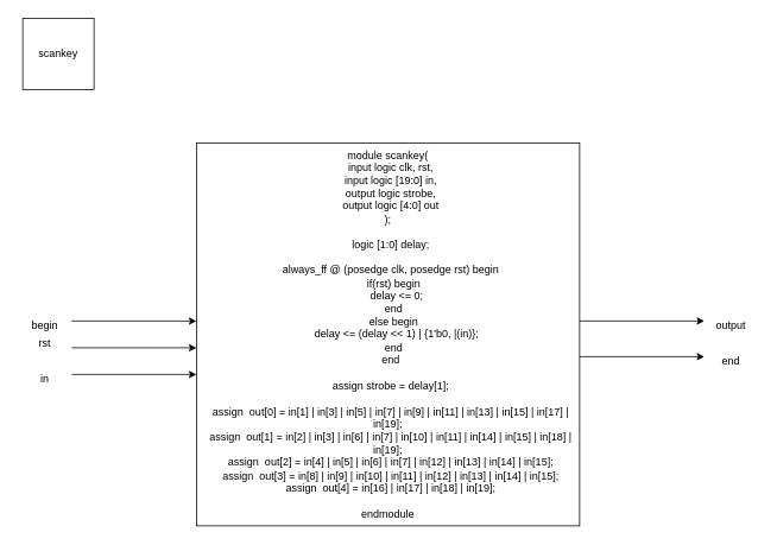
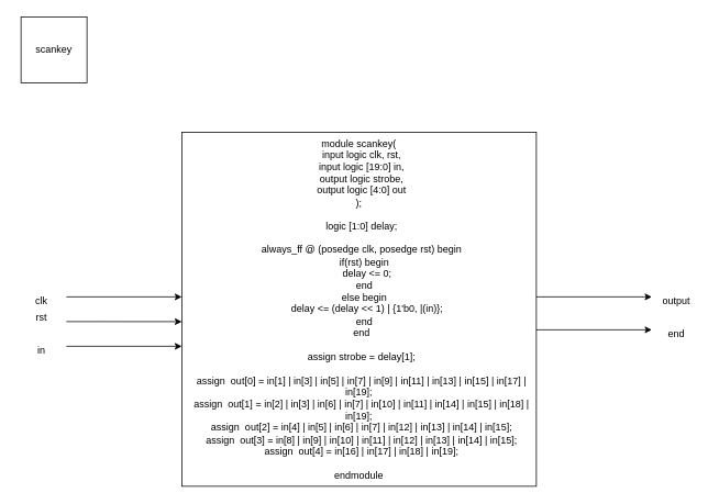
- <mxCell id="9" value="begin" style="text;html=1;strokeColor=none;fillColor=none;align=center;verticalAlign=middle;whiteSpace=wrap;rounded=0;" vertex="1" parent="1"><mxGeometry x="20" y="350" width="60" height="30" as="geometry" /></mxCell>
+ <mxCell id="9" value="clk" style="text;html=1;strokeColor=none;fillColor=none;align=center;verticalAlign=middle;whiteSpace=wrap;rounded=0;" vertex="1" parent="1"><mxGeometry x="20" y="350" width="60" height="30" as="geometry" /></mxCell>
